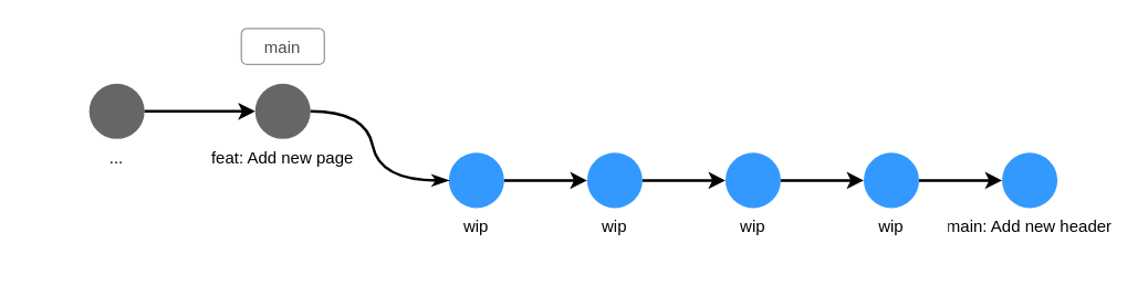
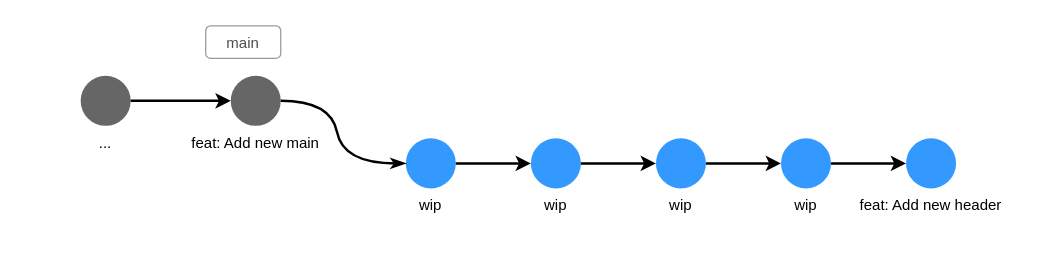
- <mxCell id="22" value="main" style="text;fillColor=none;align=center;verticalAlign=top;spacingLeft=4;spacingRight=4;overflow=hidden;rotatable=0;points=[[0,0.5],[1,0.5]];portConstraint=eastwest;rounded=1;strokeWidth=1;strokeColor=#999999;fontColor=#4D4D4D;" vertex="1" parent="1"><mxGeometry x="174" y="20" width="60" height="26" as="geometry" /></mxCell>
+ <mxCell id="22" value="main" style="text;fillColor=none;align=center;verticalAlign=top;spacingLeft=4;spacingRight=4;overflow=hidden;rotatable=0;points=[[0,0.5],[1,0.5]];portConstraint=eastwest;rounded=1;strokeWidth=1;strokeColor=#999999;fontColor=#4D4D4D;" vertex="1" parent="1"><mxGeometry x="164" y="20" width="60" height="26" as="geometry" /></mxCell>
- <mxCell id="20" value="feat: Add new page" style="text;fillColor=none;align=center;verticalAlign=top;spacingLeft=4;spacingRight=4;overflow=hidden;rotatable=0;points=[[0,0.5],[1,0.5]];portConstraint=eastwest;rounded=0;strokeWidth=1;" vertex="1" parent="1"><mxGeometry x="140.87" y="100" width="126.25" height="50" as="geometry" /></mxCell>
+ <mxCell id="20" value="feat: Add new main" style="text;fillColor=none;align=center;verticalAlign=top;spacingLeft=4;spacingRight=4;overflow=hidden;rotatable=0;points=[[0,0.5],[1,0.5]];portConstraint=eastwest;rounded=0;strokeWidth=1;" vertex="1" parent="1"><mxGeometry x="140.87" y="100" width="126.25" height="50" as="geometry" /></mxCell>
- <mxCell id="19" value="main: Add new header" style="text;fillColor=none;align=center;verticalAlign=top;spacingLeft=4;spacingRight=4;overflow=hidden;rotatable=0;points=[[0,0.5],[1,0.5]];portConstraint=eastwest;rounded=0;strokeWidth=1;" vertex="1" parent="1"><mxGeometry x="680.88" y="150" width="126.25" height="50" as="geometry" /></mxCell>
+ <mxCell id="19" value="feat: Add new header" style="text;fillColor=none;align=center;verticalAlign=top;spacingLeft=4;spacingRight=4;overflow=hidden;rotatable=0;points=[[0,0.5],[1,0.5]];portConstraint=eastwest;rounded=0;strokeWidth=1;" vertex="1" parent="1"><mxGeometry x="680.88" y="150" width="126.25" height="50" as="geometry" /></mxCell>
